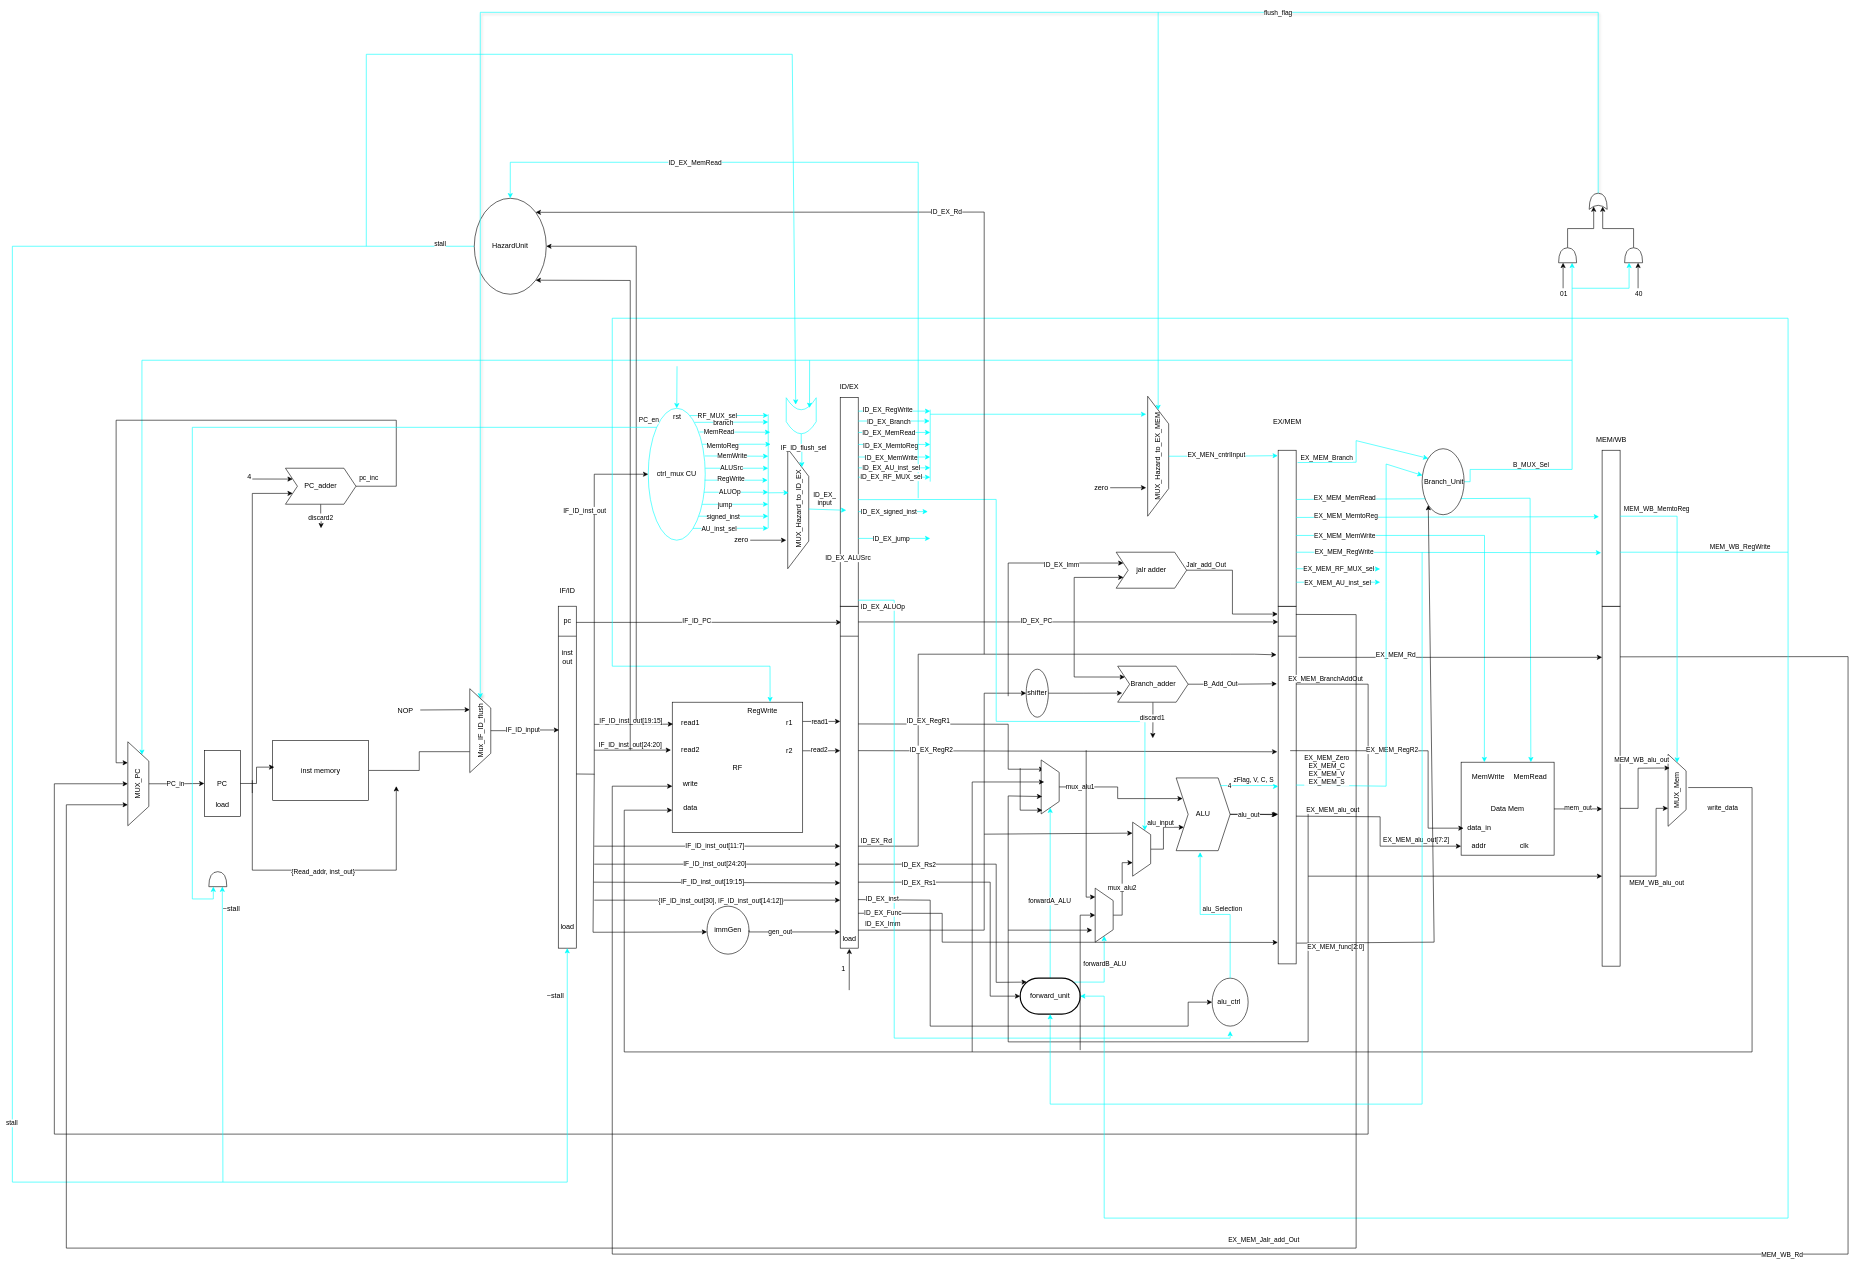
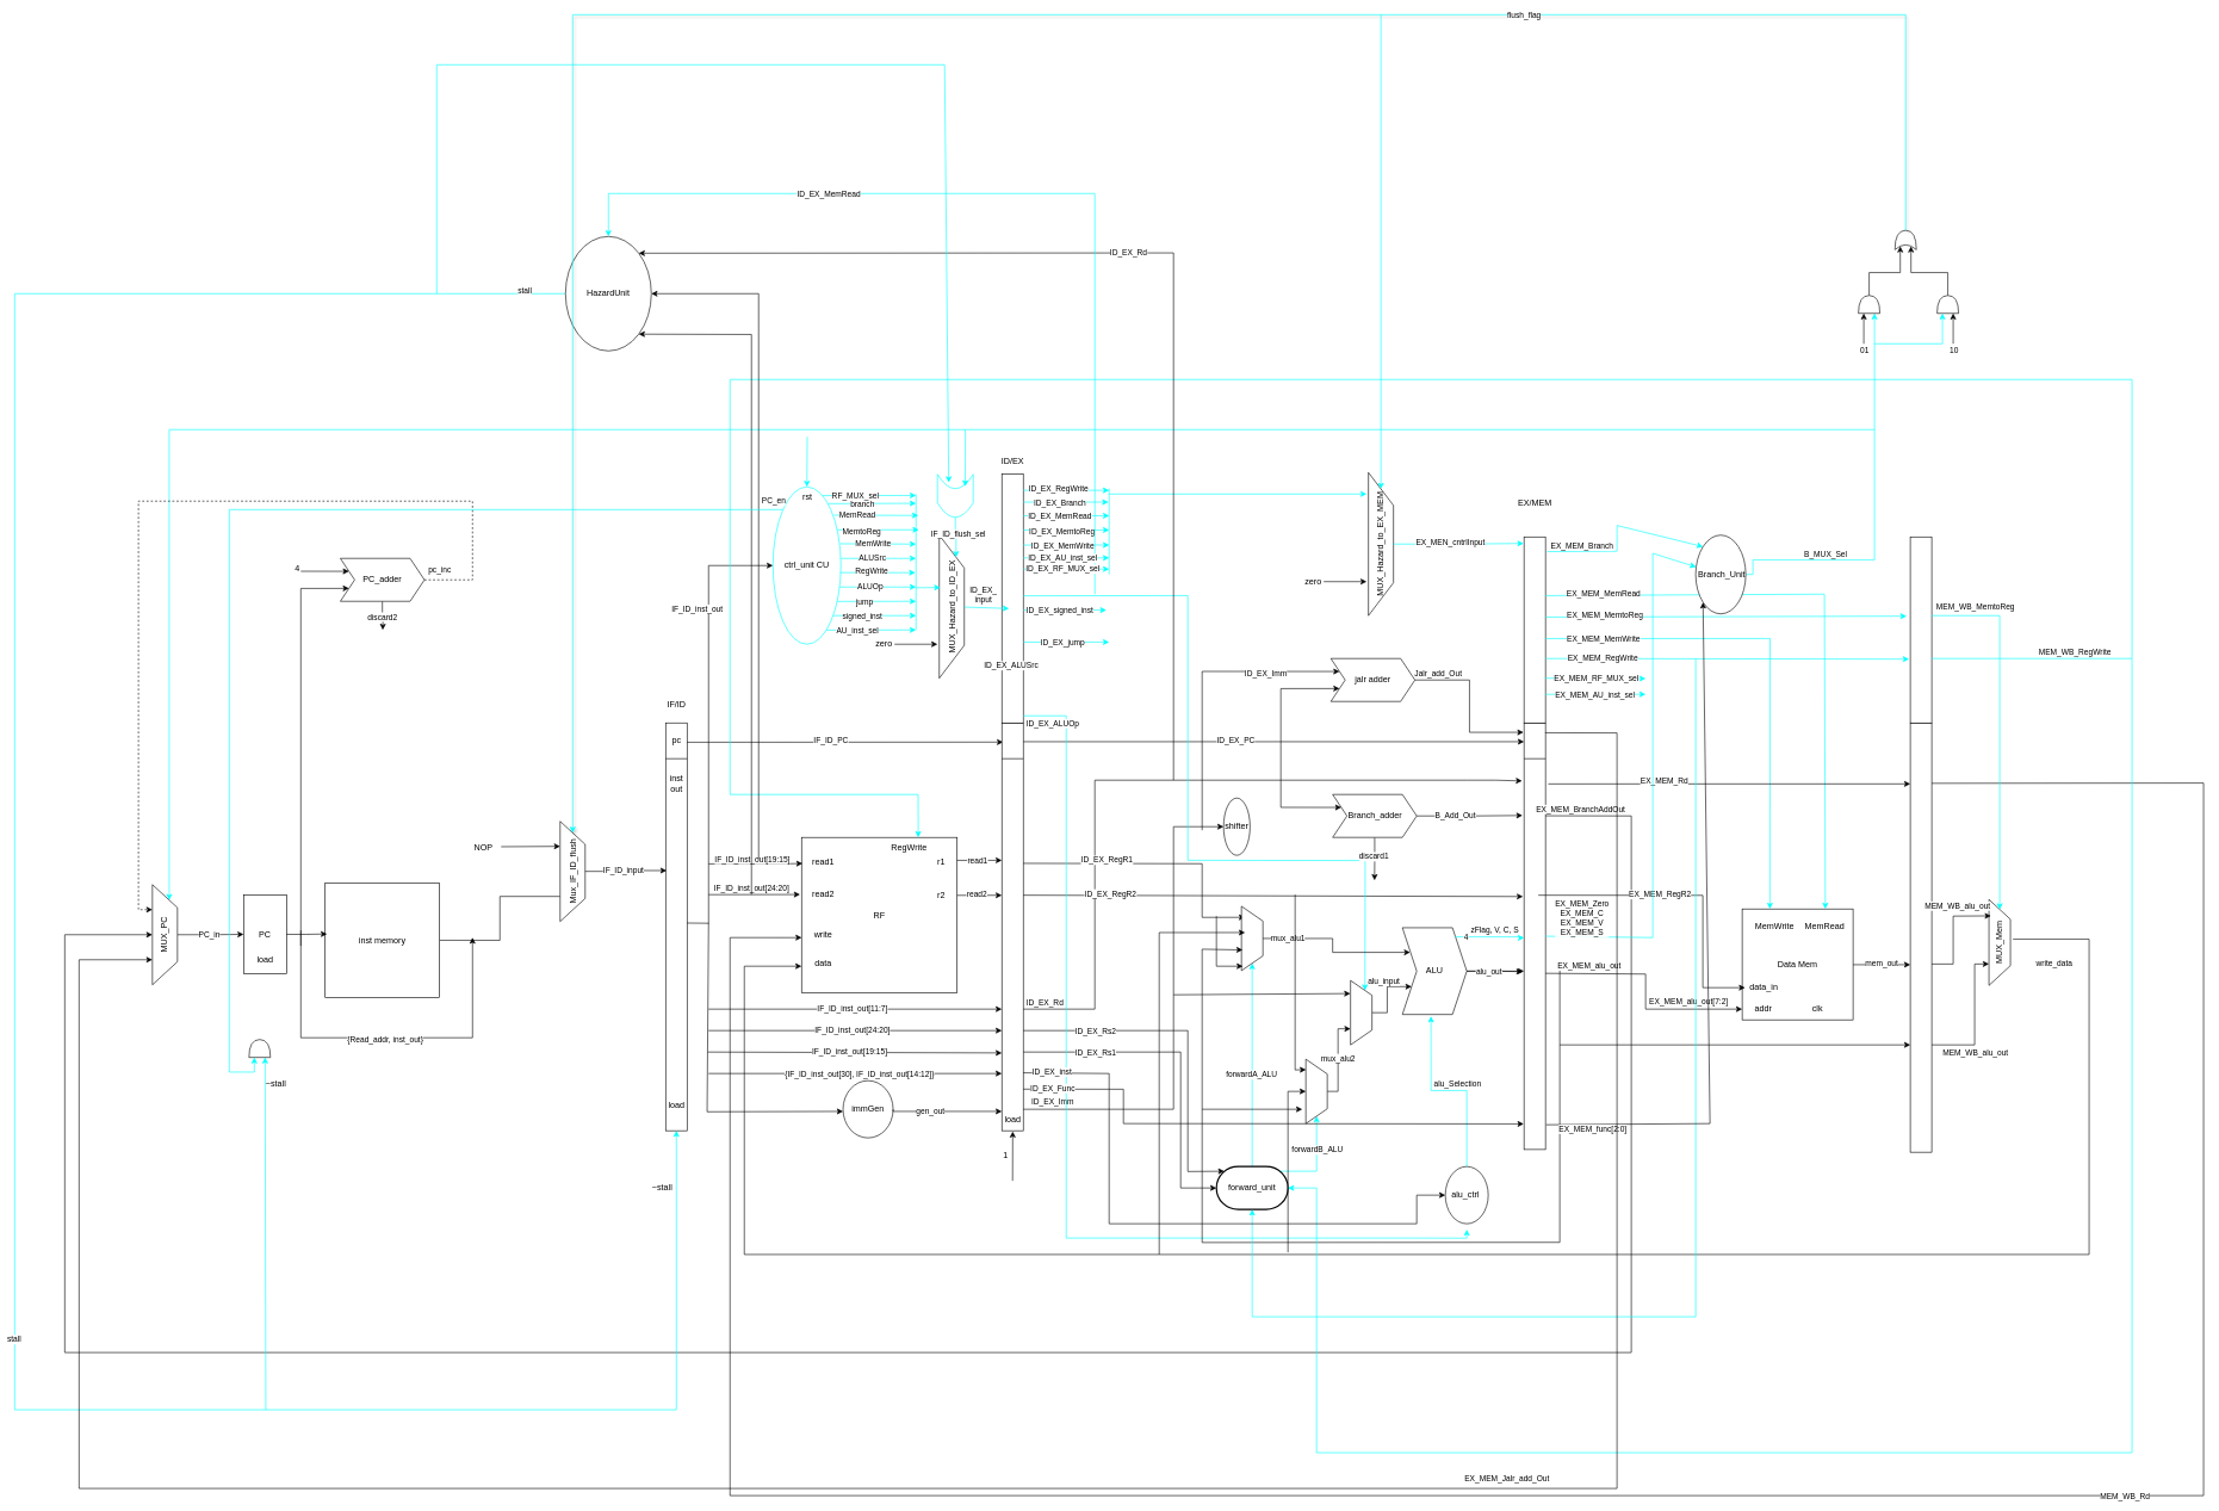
- <mxCell id="296" value="40" style="edgeLabel;html=1;align=center;verticalAlign=middle;resizable=0;points=[];" vertex="1" connectable="0" parent="286"><mxGeometry x="88" y="157.997" as="geometry"><mxPoint x="22" y="1" as="offset" /></mxGeometry></mxCell>
+ <mxCell id="296" value="10" style="edgeLabel;html=1;align=center;verticalAlign=middle;resizable=0;points=[];" vertex="1" connectable="0" parent="286"><mxGeometry x="88" y="157.997" as="geometry"><mxPoint x="22" y="1" as="offset" /></mxGeometry></mxCell>
- <mxCell id="186" style="edgeStyle=orthogonalEdgeStyle;rounded=0;orthogonalLoop=1;jettySize=auto;html=1;exitX=1;exitY=0.5;exitDx=0;exitDy=0;entryX=0.75;entryY=0;entryDx=0;entryDy=0;" parent="1" source="190" target="197" edge="1"><mxGeometry relative="1" as="geometry"><mxPoint x="700" y="810.25" as="targetPoint" /><Array as="points"><mxPoint x="660" y="810" /><mxPoint x="660" y="700" /><mxPoint x="193" y="700" /><mxPoint x="193" y="1271" /></Array></mxGeometry></mxCell>
+ <mxCell id="186" style="edgeStyle=orthogonalEdgeStyle;rounded=0;orthogonalLoop=1;jettySize=auto;html=1;exitX=1;exitY=0.5;exitDx=0;exitDy=0;entryX=0.75;entryY=0;entryDx=0;entryDy=0;dashed=1;" parent="1" source="190" target="197" edge="1"><mxGeometry relative="1" as="geometry"><mxPoint x="700" y="810.25" as="targetPoint" /><Array as="points"><mxPoint x="660" y="810" /><mxPoint x="660" y="700" /><mxPoint x="193" y="700" /><mxPoint x="193" y="1271" /></Array></mxGeometry></mxCell>
- <mxCell id="14" value="MEM/WB" style="text;html=1;align=center;verticalAlign=middle;resizable=0;points=[];autosize=1;strokeColor=none;fillColor=none;" parent="1" vertex="1"><mxGeometry x="2650" y="717.5" width="70" height="30" as="geometry" /></mxCell>
- <mxCell id="248" value="ctrl_mux CU" style="ellipse;whiteSpace=wrap;html=1;strokeColor=#00FFFF;" parent="247" vertex="1"><mxGeometry width="95" height="220" as="geometry" /></mxCell>
+ <mxCell id="248" value="ctrl_unit CU" style="ellipse;whiteSpace=wrap;html=1;strokeColor=#00FFFF;" parent="247" vertex="1"><mxGeometry width="95" height="220" as="geometry" /></mxCell>
- <mxCell id="130" style="edgeStyle=orthogonalEdgeStyle;rounded=0;orthogonalLoop=1;jettySize=auto;html=1;exitX=1;exitY=0.5;exitDx=0;exitDy=0;entryX=0.064;entryY=0.748;entryDx=0;entryDy=0;entryPerimeter=0;" parent="1" source="129" target="128" edge="1"><mxGeometry relative="1" as="geometry" /></mxCell>
- <mxCell id="4" value="inst memory" style="whiteSpace=wrap;html=1;aspect=fixed;" parent="1" vertex="1"><mxGeometry x="454" y="1233.75" width="160" height="100" as="geometry" /></mxCell>
+ <mxCell id="4" value="inst memory" style="whiteSpace=wrap;html=1;aspect=fixed;" parent="1" vertex="1"><mxGeometry x="454" y="1233.75" width="160" height="160" as="geometry" /></mxCell>
